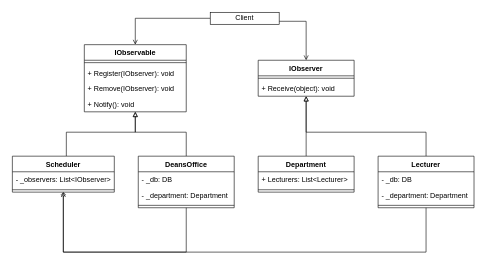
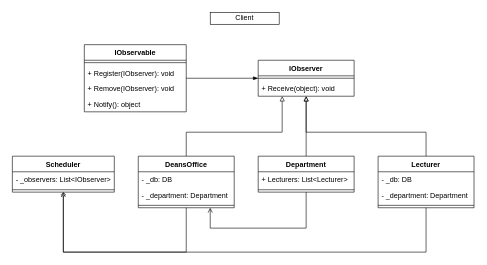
- <mxCell id="3" style="edgeStyle=orthogonalEdgeStyle;rounded=0;orthogonalLoop=1;jettySize=auto;html=1;endArrow=open;endFill=0;" edge="1" parent="1" source="4" target="9"><mxGeometry relative="1" as="geometry" /></mxCell>
- <mxCell id="2" style="edgeStyle=orthogonalEdgeStyle;rounded=0;orthogonalLoop=1;jettySize=auto;html=1;endArrow=open;endFill=0;" edge="1" parent="1" source="4" target="5"><mxGeometry relative="1" as="geometry"><mxPoint x="610" y="280" as="targetPoint" /><Array as="points"><mxPoint x="510" y="35" /></Array></mxGeometry></mxCell>
+ <mxCell id="8" style="edgeStyle=orthogonalEdgeStyle;rounded=0;orthogonalLoop=1;jettySize=auto;html=1;endArrow=blockThin;endFill=1;" edge="1" parent="1" source="9" target="5"><mxGeometry relative="1" as="geometry" /></mxCell>
- <mxCell id="13" value="+ Notify(): void" style="text;strokeColor=none;fillColor=none;align=left;verticalAlign=top;spacingLeft=4;spacingRight=4;overflow=hidden;rotatable=0;points=[[0,0.5],[1,0.5]];portConstraint=eastwest;fontStyle=0" vertex="1" parent="9"><mxGeometry y="86" width="170" height="26" as="geometry" /></mxCell>
+ <mxCell id="13" value="+ Notify(): object" style="text;strokeColor=none;fillColor=none;align=left;verticalAlign=top;spacingLeft=4;spacingRight=4;overflow=hidden;rotatable=0;points=[[0,0.5],[1,0.5]];portConstraint=eastwest;fontStyle=0" vertex="1" parent="9"><mxGeometry y="86" width="170" height="26" as="geometry" /></mxCell>
- <mxCell id="32" style="edgeStyle=orthogonalEdgeStyle;rounded=0;orthogonalLoop=1;jettySize=auto;html=1;endArrow=block;endFill=0;" edge="1" parent="1" source="33" target="9"><mxGeometry relative="1" as="geometry"><Array as="points"><mxPoint x="110" y="220" /><mxPoint x="225" y="220" /></Array></mxGeometry></mxCell>
- <mxCell id="25" style="edgeStyle=orthogonalEdgeStyle;rounded=0;orthogonalLoop=1;jettySize=auto;html=1;endArrow=block;endFill=0;" edge="1" parent="1" source="28" target="9"><mxGeometry relative="1" as="geometry"><Array as="points"><mxPoint x="310" y="220" /><mxPoint x="225" y="220" /></Array></mxGeometry></mxCell>
+ <mxCell id="26" style="edgeStyle=orthogonalEdgeStyle;rounded=0;orthogonalLoop=1;jettySize=auto;html=1;endArrow=block;endFill=0;" edge="1" parent="1" source="28" target="5"><mxGeometry relative="1" as="geometry"><Array as="points"><mxPoint x="310" y="220" /><mxPoint x="470" y="220" /></Array></mxGeometry></mxCell>
+ <mxCell id="15" style="edgeStyle=orthogonalEdgeStyle;rounded=0;orthogonalLoop=1;jettySize=auto;html=1;endArrow=open;endFill=0;" edge="1" parent="1" source="16" target="28"><mxGeometry relative="1" as="geometry"><Array as="points"><mxPoint x="510" y="380" /><mxPoint x="350" y="380" /></Array></mxGeometry></mxCell>
